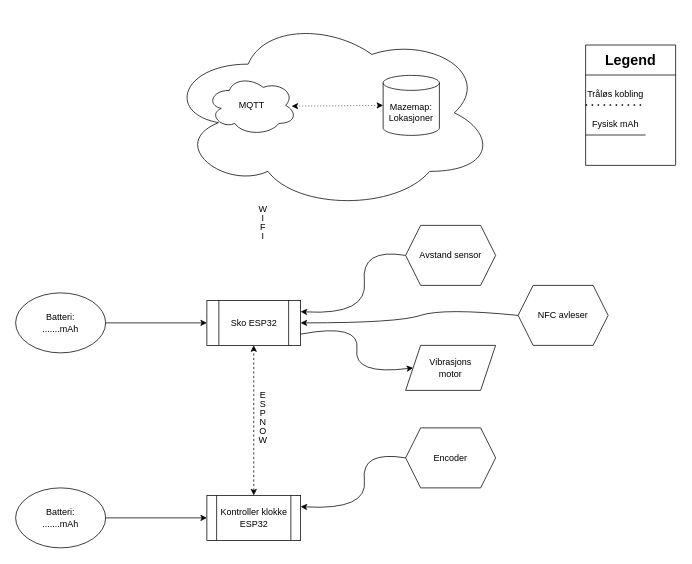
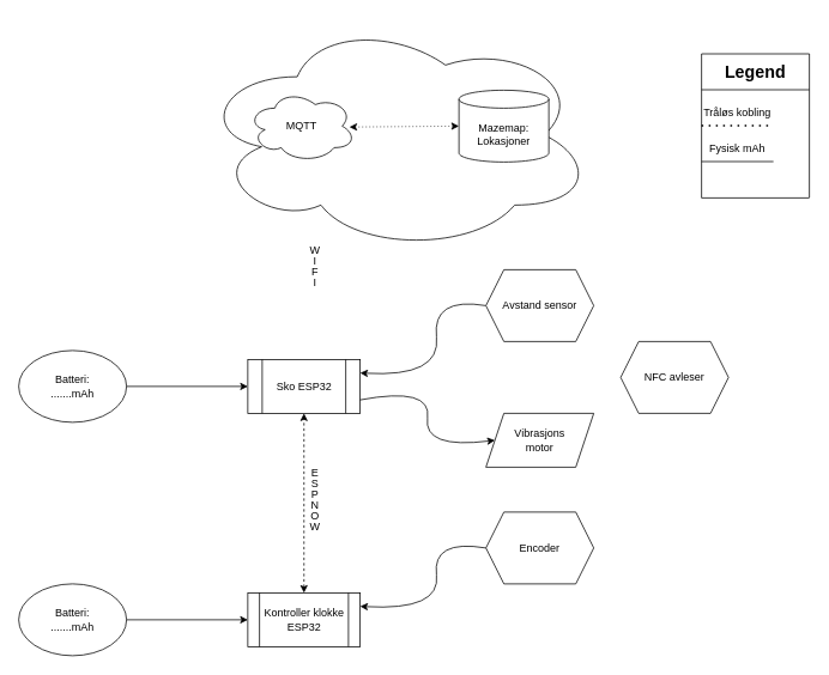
- <mxCell id="4" value="&lt;div&gt;Mazemap:&lt;/div&gt;&lt;div&gt;Lokasjoner&lt;br&gt;&lt;/div&gt;" style="shape=cylinder3;whiteSpace=wrap;html=1;boundedLbl=1;backgroundOutline=1;size=10;" vertex="1" parent="1"><mxGeometry x="510" y="100" width="75" height="80" as="geometry" /></mxCell>
+ <mxCell id="4" value="&lt;div&gt;Mazemap:&lt;/div&gt;&lt;div&gt;Lokasjoner&lt;br&gt;&lt;/div&gt;" style="shape=cylinder3;whiteSpace=wrap;html=1;boundedLbl=1;backgroundOutline=1;size=10;" vertex="1" parent="1"><mxGeometry x="510" y="100" width="100" height="80" as="geometry" /></mxCell>
- <mxCell id="26" value="" style="curved=1;endArrow=none;html=1;rounded=0;entryX=0;entryY=0.5;entryDx=0;entryDy=0;exitX=1;exitY=0.5;exitDx=0;exitDy=0;startArrow=classic;startFill=1;endFill=0;" edge="1" parent="1" source="16" target="25"><mxGeometry width="50" height="50" relative="1" as="geometry"><mxPoint x="650" y="660" as="sourcePoint" /><mxPoint x="700" y="610" as="targetPoint" /><Array as="points"><mxPoint x="530" y="430" /><mxPoint x="590" y="410" /></Array></mxGeometry></mxCell>
